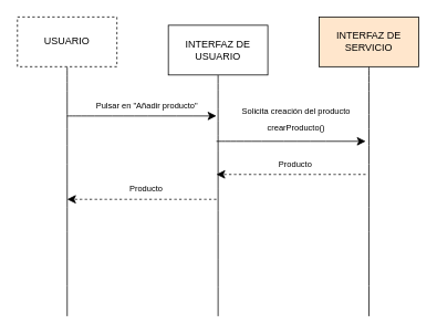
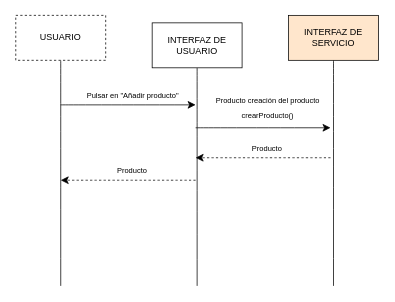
- <mxCell id="9" value="&lt;font style=&quot;font-size: 10px;&quot;&gt;Solicita creación del producto&lt;/font&gt;&lt;div&gt;&lt;span style=&quot;font-size: 10px;&quot;&gt;crearProducto()&lt;/span&gt;&lt;/div&gt;" style="text;html=1;align=center;verticalAlign=middle;resizable=0;points=[];autosize=1;strokeColor=none;fillColor=none;fontSize=16;" parent="1" vertex="1"><mxGeometry x="281" y="117" width="149" height="50" as="geometry" /></mxCell>
+ <mxCell id="9" value="&lt;font style=&quot;font-size: 10px;&quot;&gt;Producto creación del producto&lt;/font&gt;&lt;div&gt;&lt;span style=&quot;font-size: 10px;&quot;&gt;crearProducto()&lt;/span&gt;&lt;/div&gt;" style="text;html=1;align=center;verticalAlign=middle;resizable=0;points=[];autosize=1;strokeColor=none;fillColor=none;fontSize=16;" parent="1" vertex="1"><mxGeometry x="281" y="117" width="149" height="50" as="geometry" /></mxCell>
